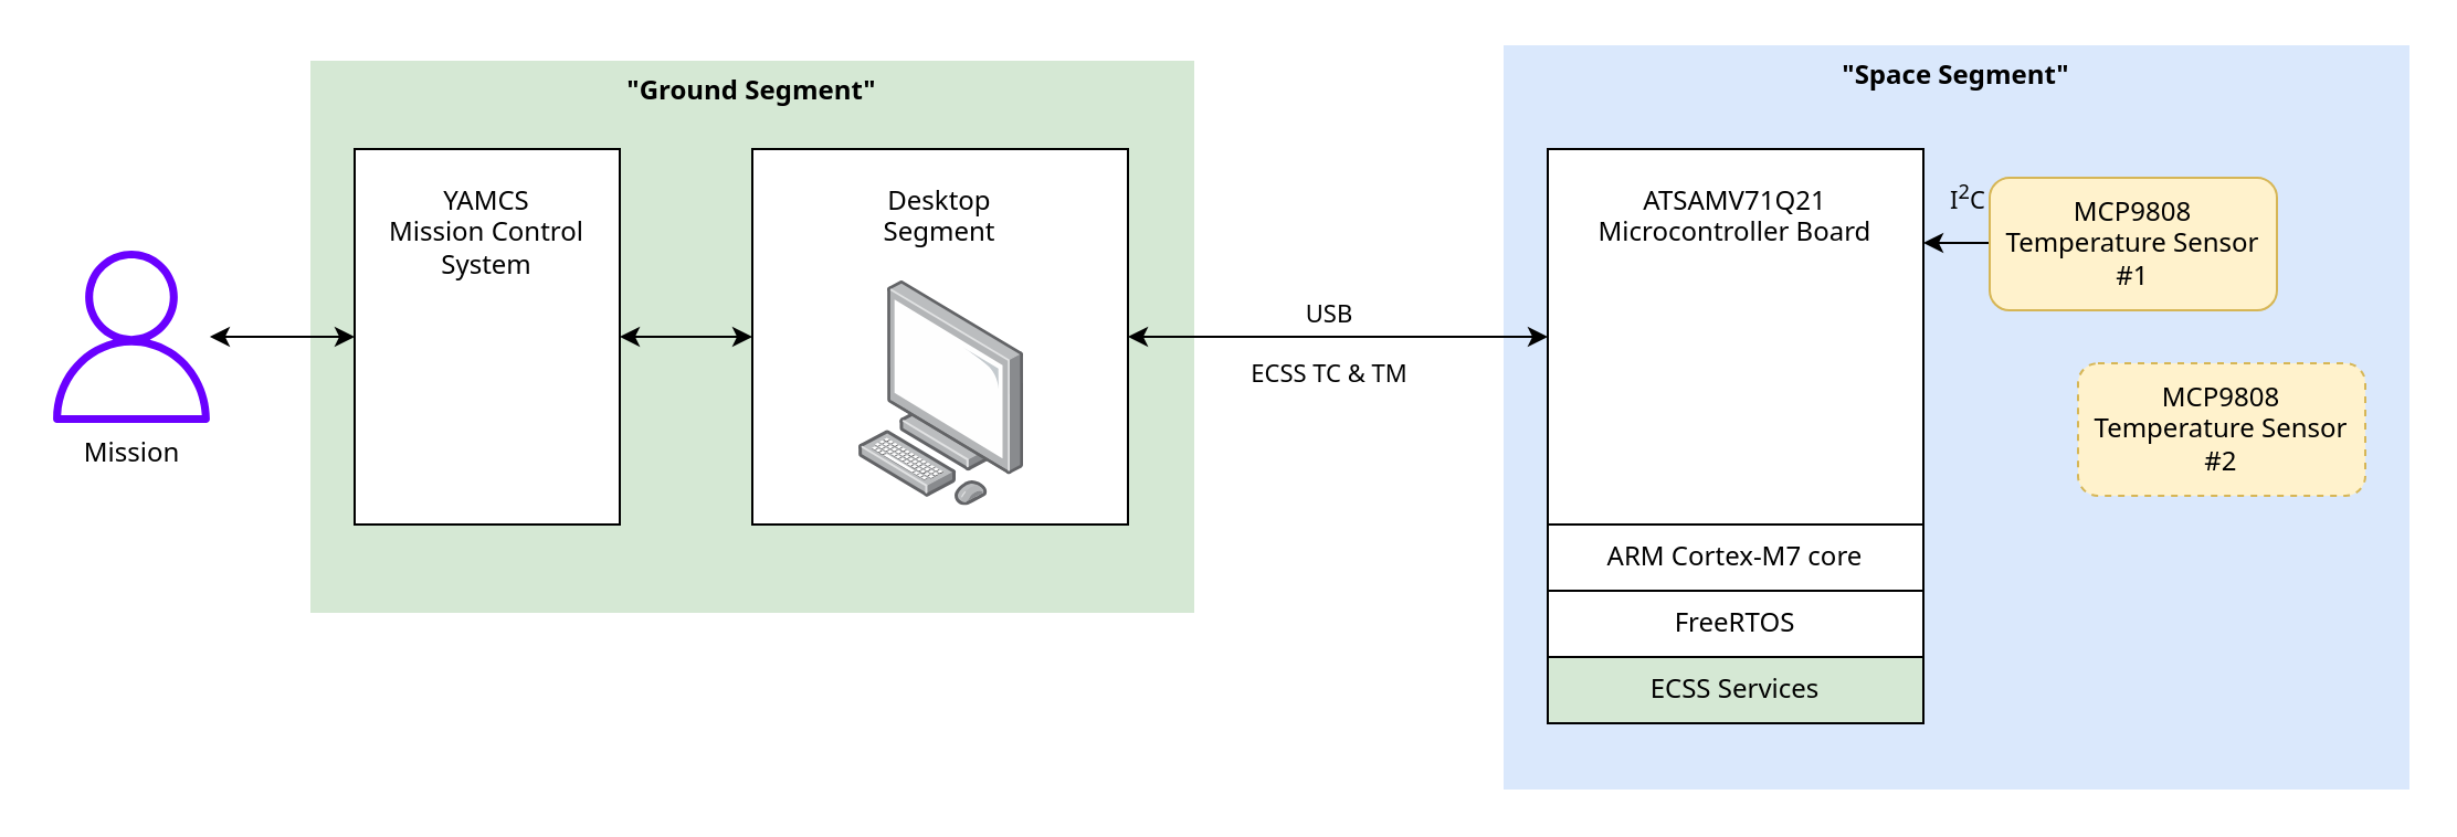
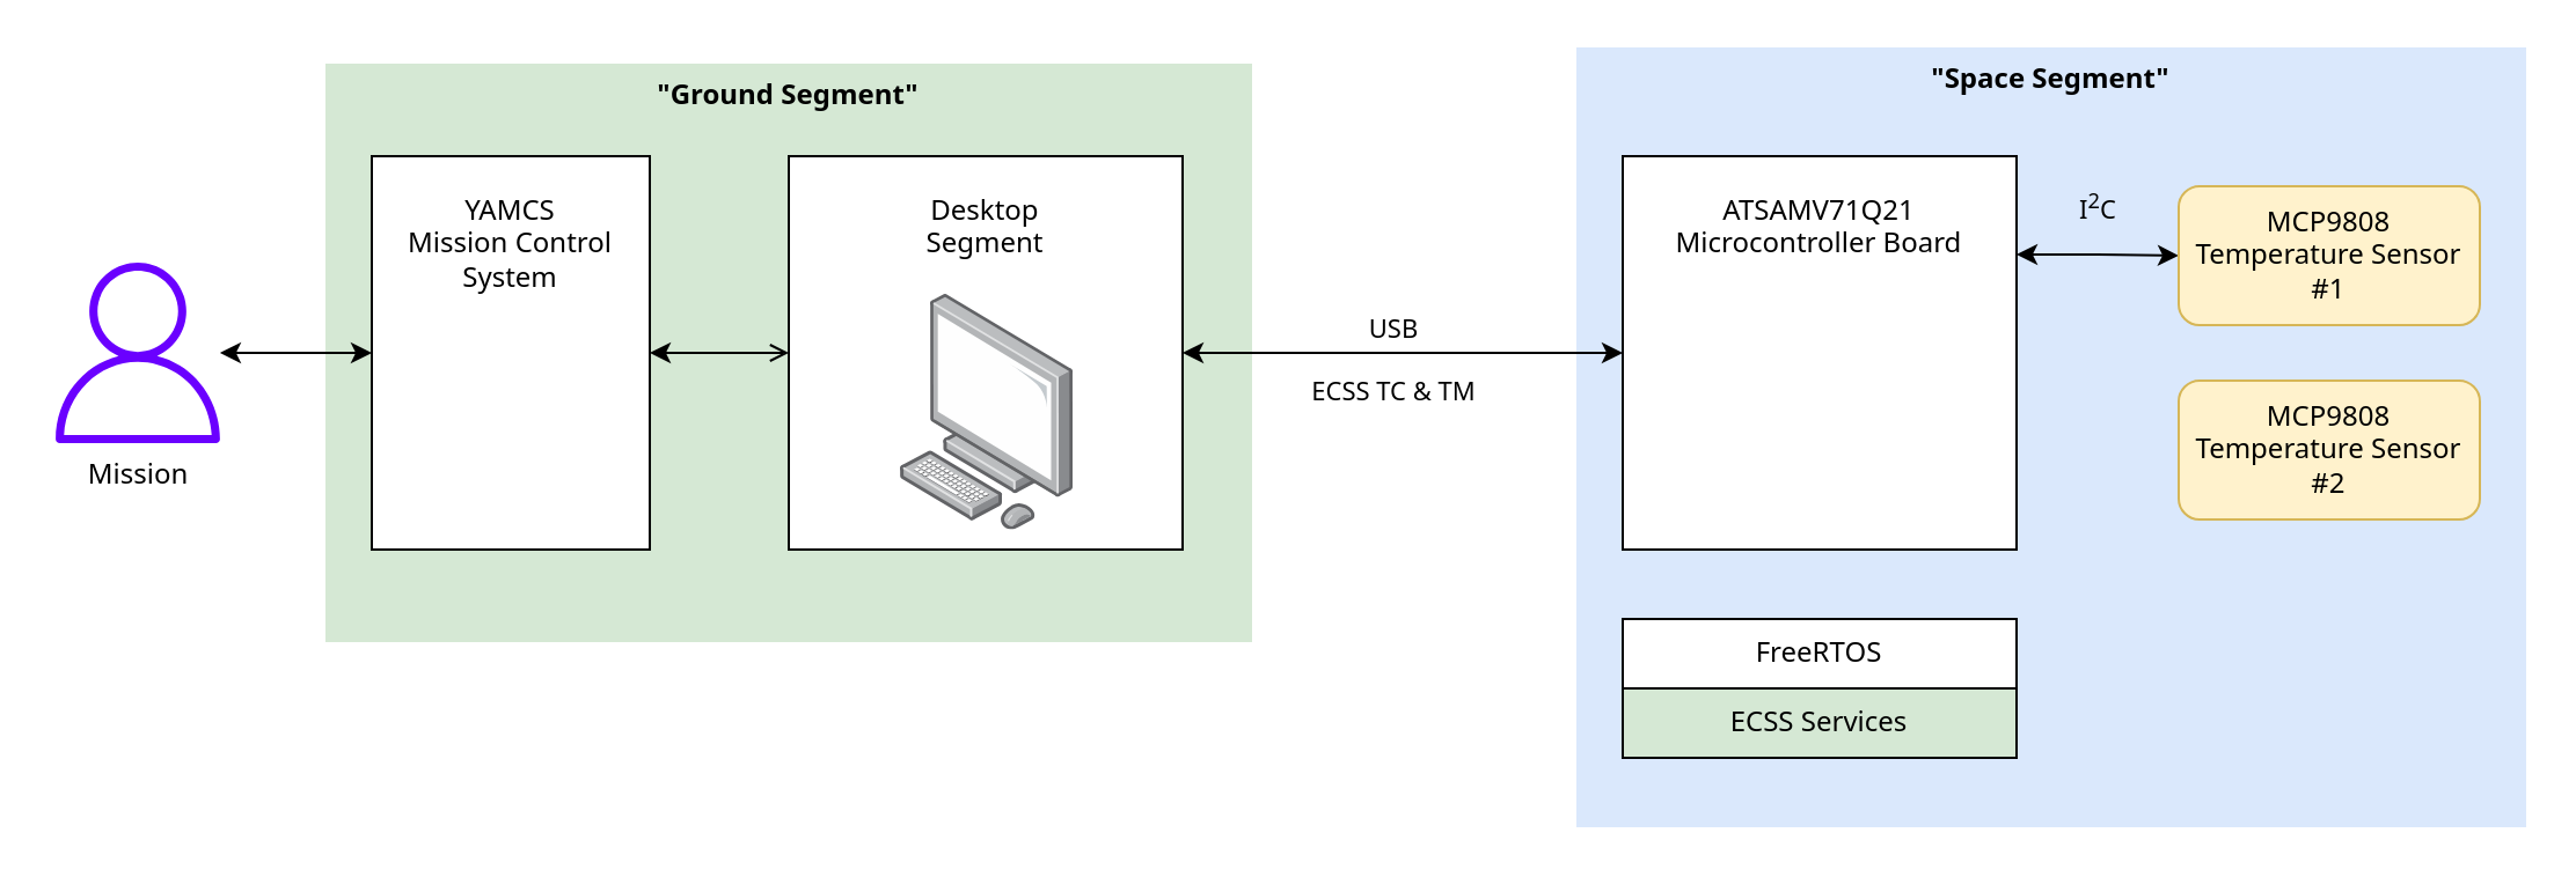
- <mxCell id="7" value="&lt;div&gt;MCP9808&lt;/div&gt;&lt;div&gt;Temperature Sensor&lt;/div&gt;&lt;div&gt;#1&lt;br&gt;&lt;/div&gt;" style="rounded=1;whiteSpace=wrap;html=1;verticalAlign=middle;fillColor=#fff2cc;strokeColor=#d6b656;fontFamily=Noto Sans;fontSource=https%3A%2F%2Ffonts.googleapis.com%2Fcss%3Ffamily%3DNoto%2BSans;" vertex="1" parent="1"><mxGeometry x="900" y="80" width="130" height="60" as="geometry" /></mxCell>
+ <mxCell id="7" value="&lt;div&gt;MCP9808&lt;/div&gt;&lt;div&gt;Temperature Sensor&lt;/div&gt;&lt;div&gt;#1&lt;br&gt;&lt;/div&gt;" style="rounded=1;whiteSpace=wrap;html=1;verticalAlign=middle;fillColor=#fff2cc;strokeColor=#d6b656;fontFamily=Noto Sans;fontSource=https%3A%2F%2Ffonts.googleapis.com%2Fcss%3Ffamily%3DNoto%2BSans;" vertex="1" parent="1"><mxGeometry x="940" y="80" width="130" height="60" as="geometry" /></mxCell>
- <mxCell id="17" style="edgeStyle=orthogonalEdgeStyle;rounded=0;orthogonalLoop=1;jettySize=auto;html=1;exitX=1;exitY=0.5;exitDx=0;exitDy=0;entryX=0;entryY=0.5;entryDx=0;entryDy=0;startArrow=classic;startFill=1;fontFamily=Noto Sans;fontSource=https%3A%2F%2Ffonts.googleapis.com%2Fcss%3Ffamily%3DNoto%2BSans;" edge="1" parent="1" source="19" target="15"><mxGeometry relative="1" as="geometry" /></mxCell>
+ <mxCell id="17" style="edgeStyle=orthogonalEdgeStyle;rounded=0;orthogonalLoop=1;jettySize=auto;html=1;exitX=1;exitY=0.5;exitDx=0;exitDy=0;entryX=0;entryY=0.5;entryDx=0;entryDy=0;startArrow=classic;startFill=1;fontFamily=Noto Sans;fontSource=https%3A%2F%2Ffonts.googleapis.com%2Fcss%3Ffamily%3DNoto%2BSans;endArrow=open;" edge="1" parent="1" source="19" target="15"><mxGeometry relative="1" as="geometry" /></mxCell>
- <mxCell id="8" value="&lt;div&gt;MCP9808&lt;/div&gt;&lt;div&gt;Temperature Sensor&lt;/div&gt;&lt;div&gt;#2&lt;br&gt;&lt;/div&gt;" style="rounded=1;whiteSpace=wrap;html=1;verticalAlign=middle;fillColor=#fff2cc;strokeColor=#d6b656;fontFamily=Noto Sans;fontSource=https%3A%2F%2Ffonts.googleapis.com%2Fcss%3Ffamily%3DNoto%2BSans;dashed=1;" vertex="1" parent="1"><mxGeometry x="940" y="164" width="130" height="60" as="geometry" /></mxCell>
+ <mxCell id="8" value="&lt;div&gt;MCP9808&lt;/div&gt;&lt;div&gt;Temperature Sensor&lt;/div&gt;&lt;div&gt;#2&lt;br&gt;&lt;/div&gt;" style="rounded=1;whiteSpace=wrap;html=1;verticalAlign=middle;fillColor=#fff2cc;strokeColor=#d6b656;fontFamily=Noto Sans;fontSource=https%3A%2F%2Ffonts.googleapis.com%2Fcss%3Ffamily%3DNoto%2BSans;" vertex="1" parent="1"><mxGeometry x="940" y="164" width="130" height="60" as="geometry" /></mxCell>
- <mxCell id="9" value="ARM Cortex-M7 core" style="rounded=0;whiteSpace=wrap;html=1;verticalAlign=middle;fontFamily=Noto Sans;fontSource=https%3A%2F%2Ffonts.googleapis.com%2Fcss%3Ffamily%3DNoto%2BSans;" vertex="1" parent="1"><mxGeometry x="700" y="237" width="170" height="30" as="geometry" /></mxCell>
